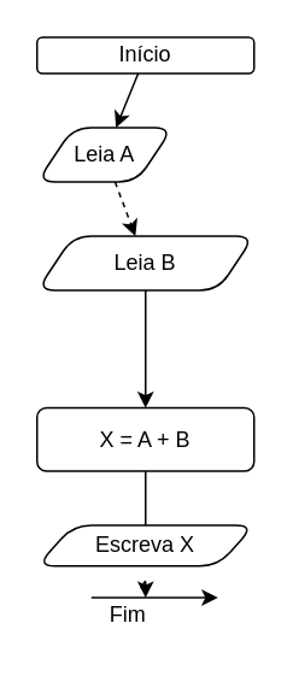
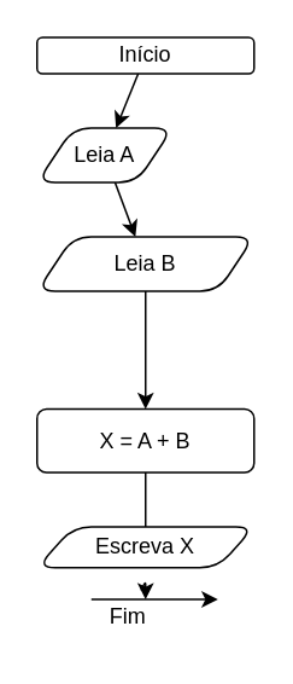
- <mxCell id="4" value="" style="edgeStyle=none;html=1;dashed=1;" edge="1" parent="1" source="5" target="7"><mxGeometry relative="1" as="geometry" /></mxCell>
+ <mxCell id="4" value="" style="edgeStyle=none;html=1;" edge="1" parent="1" source="5" target="7"><mxGeometry relative="1" as="geometry" /></mxCell>
